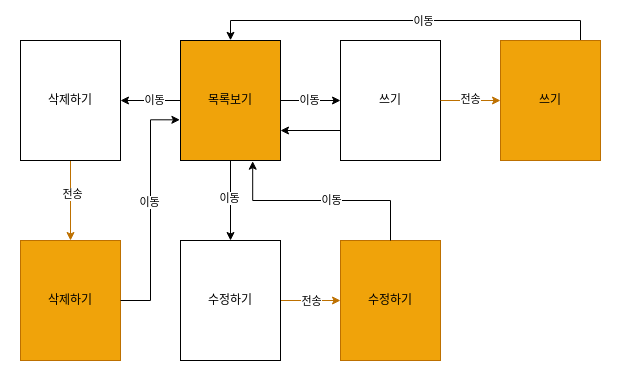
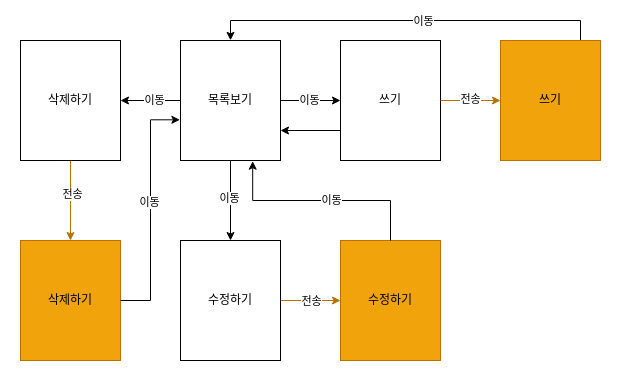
- <mxCell id="6" value="목록보기" style="whiteSpace=wrap;html=1;fillColor=#f0a30a;" vertex="1" parent="1"><mxGeometry x="180" y="40" width="100" height="120" as="geometry" /></mxCell>
+ <mxCell id="6" value="목록보기" style="whiteSpace=wrap;html=1;" vertex="1" parent="1"><mxGeometry x="180" y="40" width="100" height="120" as="geometry" /></mxCell>
